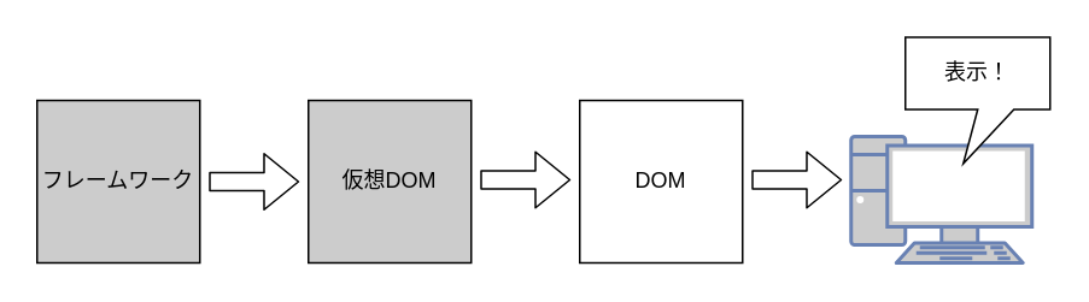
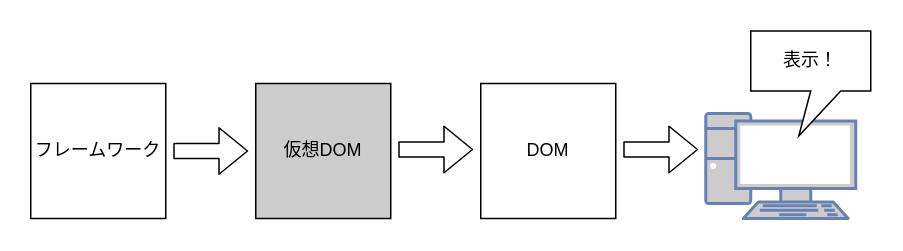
- <mxCell id="5" value="フレームワーク" style="whiteSpace=wrap;html=1;aspect=fixed;fillColor=#cccccc;" parent="1" vertex="1"><mxGeometry x="20" y="55" width="90" height="90" as="geometry" /></mxCell>
+ <mxCell id="5" value="フレームワーク" style="whiteSpace=wrap;html=1;aspect=fixed;" parent="1" vertex="1"><mxGeometry x="20" y="55" width="90" height="90" as="geometry" /></mxCell>
